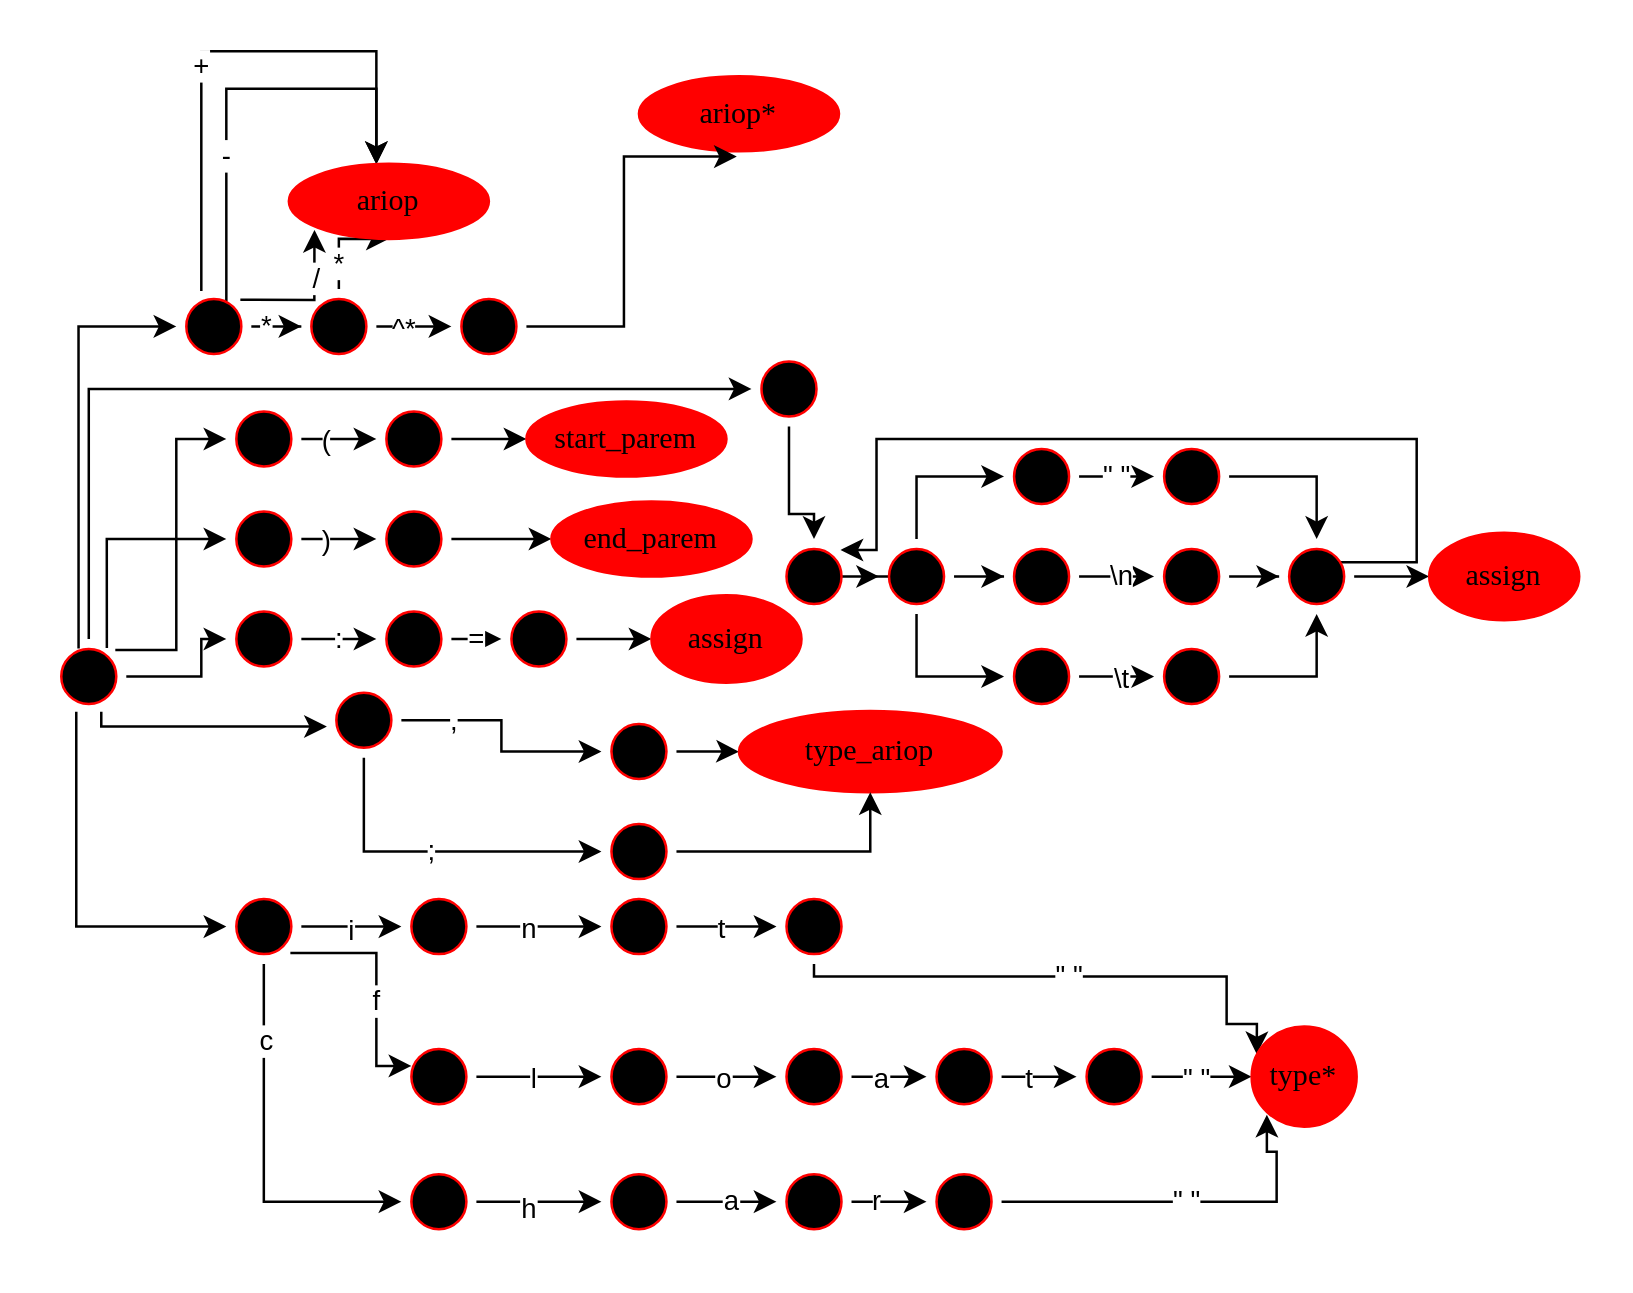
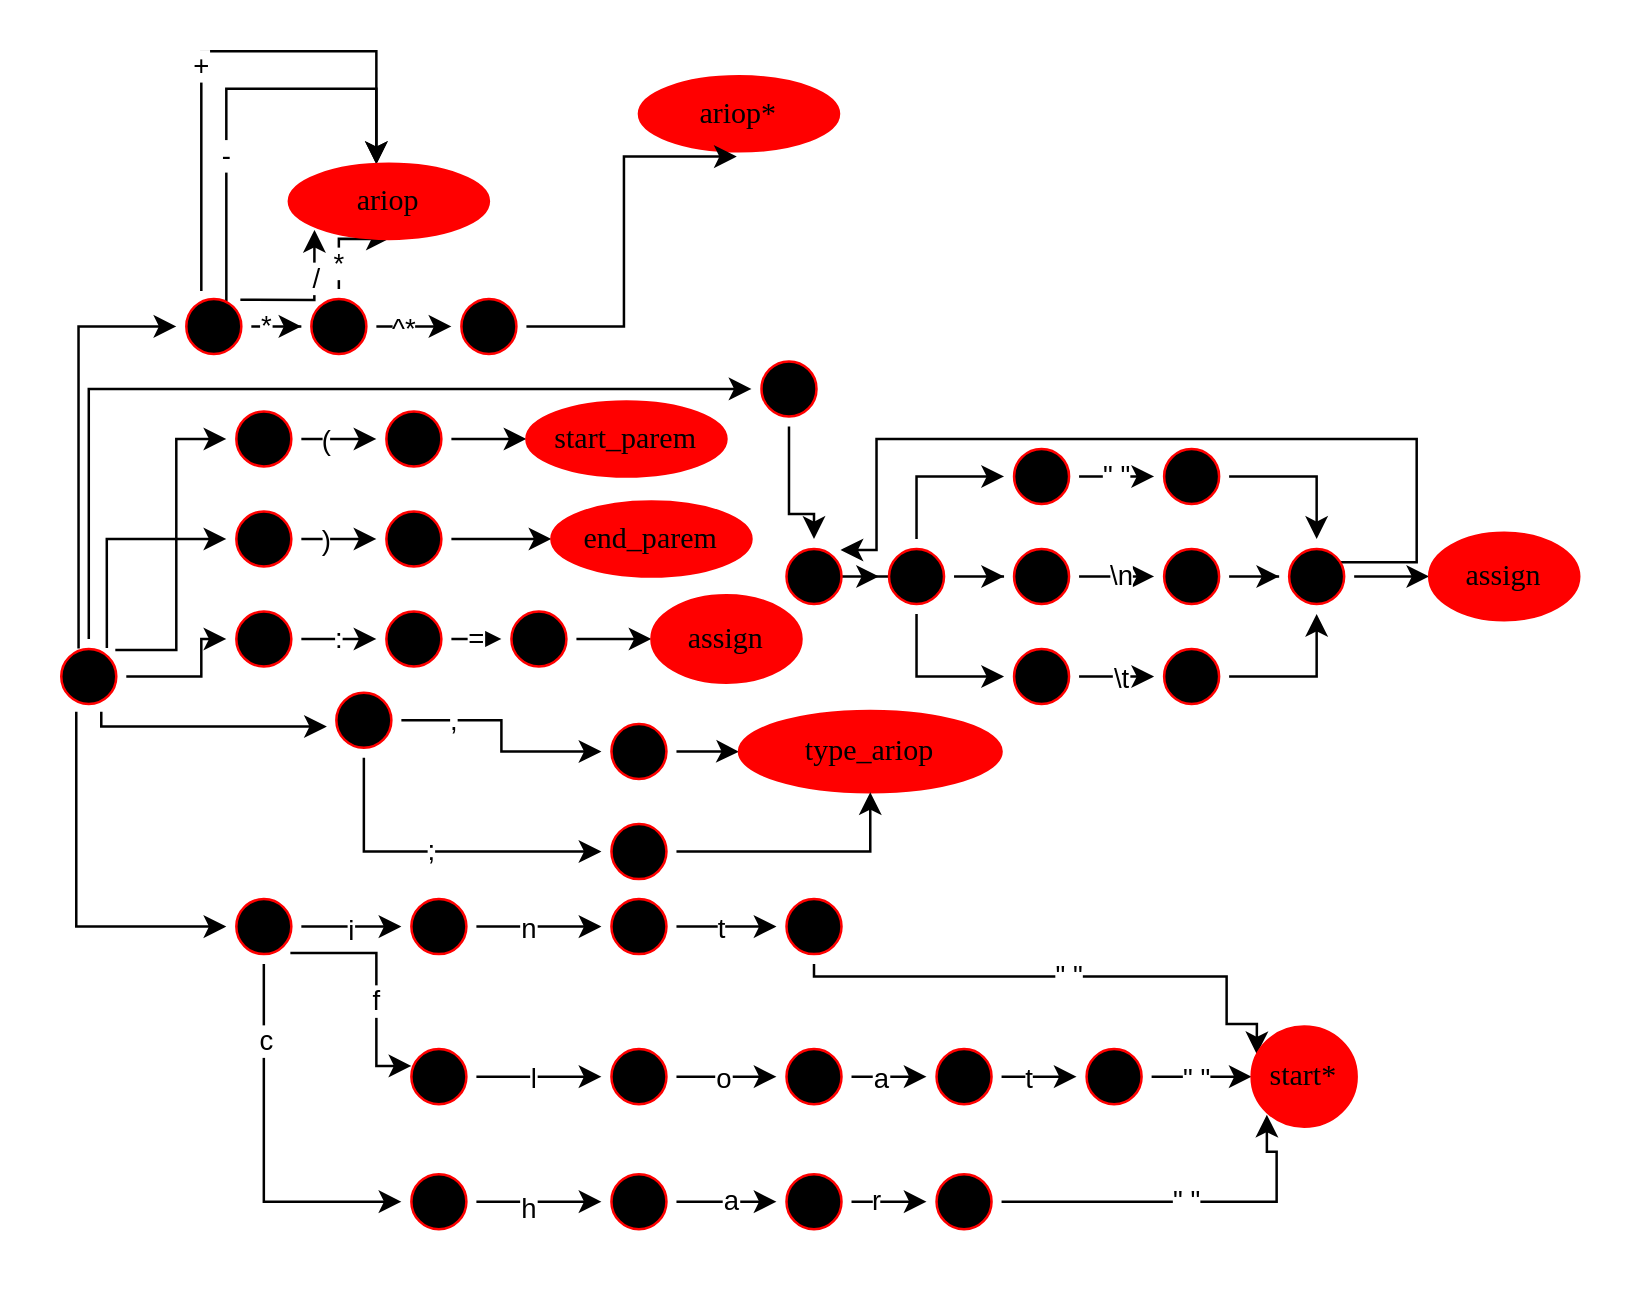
- <mxCell id="65" value="type*" style="ellipse;whiteSpace=wrap;html=1;fontFamily=Verdana;fillColor=#FF0000;strokeColor=#ff0000;fontColor=#000000;rounded=1;shadow=0;comic=0;labelBackgroundColor=none;" vertex="1" parent="1"><mxGeometry x="500" y="410" width="42" height="40" as="geometry" /></mxCell>
+ <mxCell id="65" value="start*" style="ellipse;whiteSpace=wrap;html=1;fontFamily=Verdana;fillColor=#FF0000;strokeColor=#ff0000;fontColor=#000000;rounded=1;shadow=0;comic=0;labelBackgroundColor=none;" vertex="1" parent="1"><mxGeometry x="500" y="410" width="42" height="40" as="geometry" /></mxCell>
